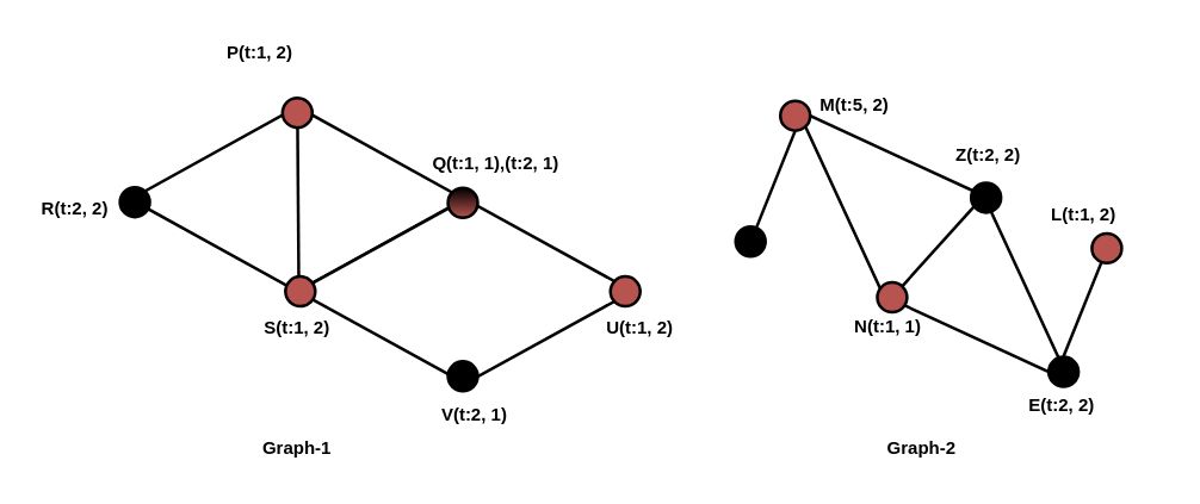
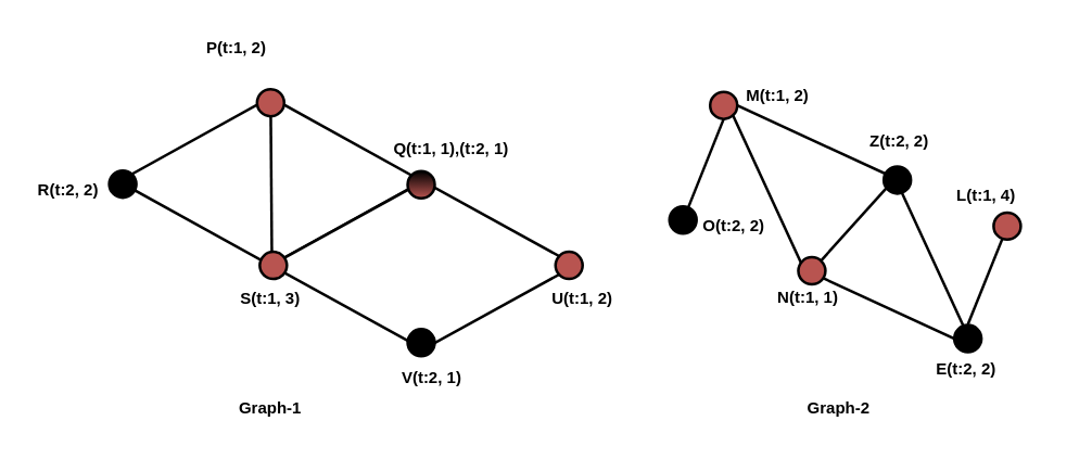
- <mxCell id="28" value="&lt;b&gt;M(t:5, 2)&lt;/b&gt;" style="text;html=1;strokeColor=none;fillColor=none;align=center;verticalAlign=middle;whiteSpace=wrap;rounded=0;strokeWidth=2;" parent="1" vertex="1"><mxGeometry x="543" y="55" width="60" height="30" as="geometry" /></mxCell>
+ <mxCell id="28" value="&lt;b&gt;M(t:1, 2)&lt;/b&gt;" style="text;html=1;strokeColor=none;fillColor=none;align=center;verticalAlign=middle;whiteSpace=wrap;rounded=0;strokeWidth=2;" parent="1" vertex="1"><mxGeometry x="543" y="55" width="60" height="30" as="geometry" /></mxCell>
- <mxCell id="32" value="&lt;b&gt;L(t:1, 2)&lt;/b&gt;" style="text;whiteSpace=wrap;html=1;strokeWidth=2;" parent="1" vertex="1"><mxGeometry x="703" y="130" width="80" height="40" as="geometry" /></mxCell>
+ <mxCell id="32" value="&lt;b&gt;L(t:1, 4)&lt;/b&gt;" style="text;whiteSpace=wrap;html=1;strokeWidth=2;" parent="1" vertex="1"><mxGeometry x="703" y="130" width="80" height="40" as="geometry" /></mxCell>
+ <mxCell id="30" value="&lt;b&gt;O(t:2, 2)&lt;/b&gt;" style="text;whiteSpace=wrap;html=1;strokeWidth=2;" parent="1" vertex="1"><mxGeometry x="516" y="151.5" width="50" height="40" as="geometry" /></mxCell>
- <mxCell id="15" value="&lt;b&gt;S(t:1, 2)&lt;/b&gt;" style="text;html=1;strokeColor=none;fillColor=none;align=center;verticalAlign=middle;whiteSpace=wrap;rounded=0;strokeWidth=2;" parent="1" vertex="1"><mxGeometry x="169" y="205" width="60" height="30" as="geometry" /></mxCell>
+ <mxCell id="15" value="&lt;b&gt;S(t:1, 3)&lt;/b&gt;" style="text;html=1;strokeColor=none;fillColor=none;align=center;verticalAlign=middle;whiteSpace=wrap;rounded=0;strokeWidth=2;" parent="1" vertex="1"><mxGeometry x="169" y="205" width="60" height="30" as="geometry" /></mxCell>
